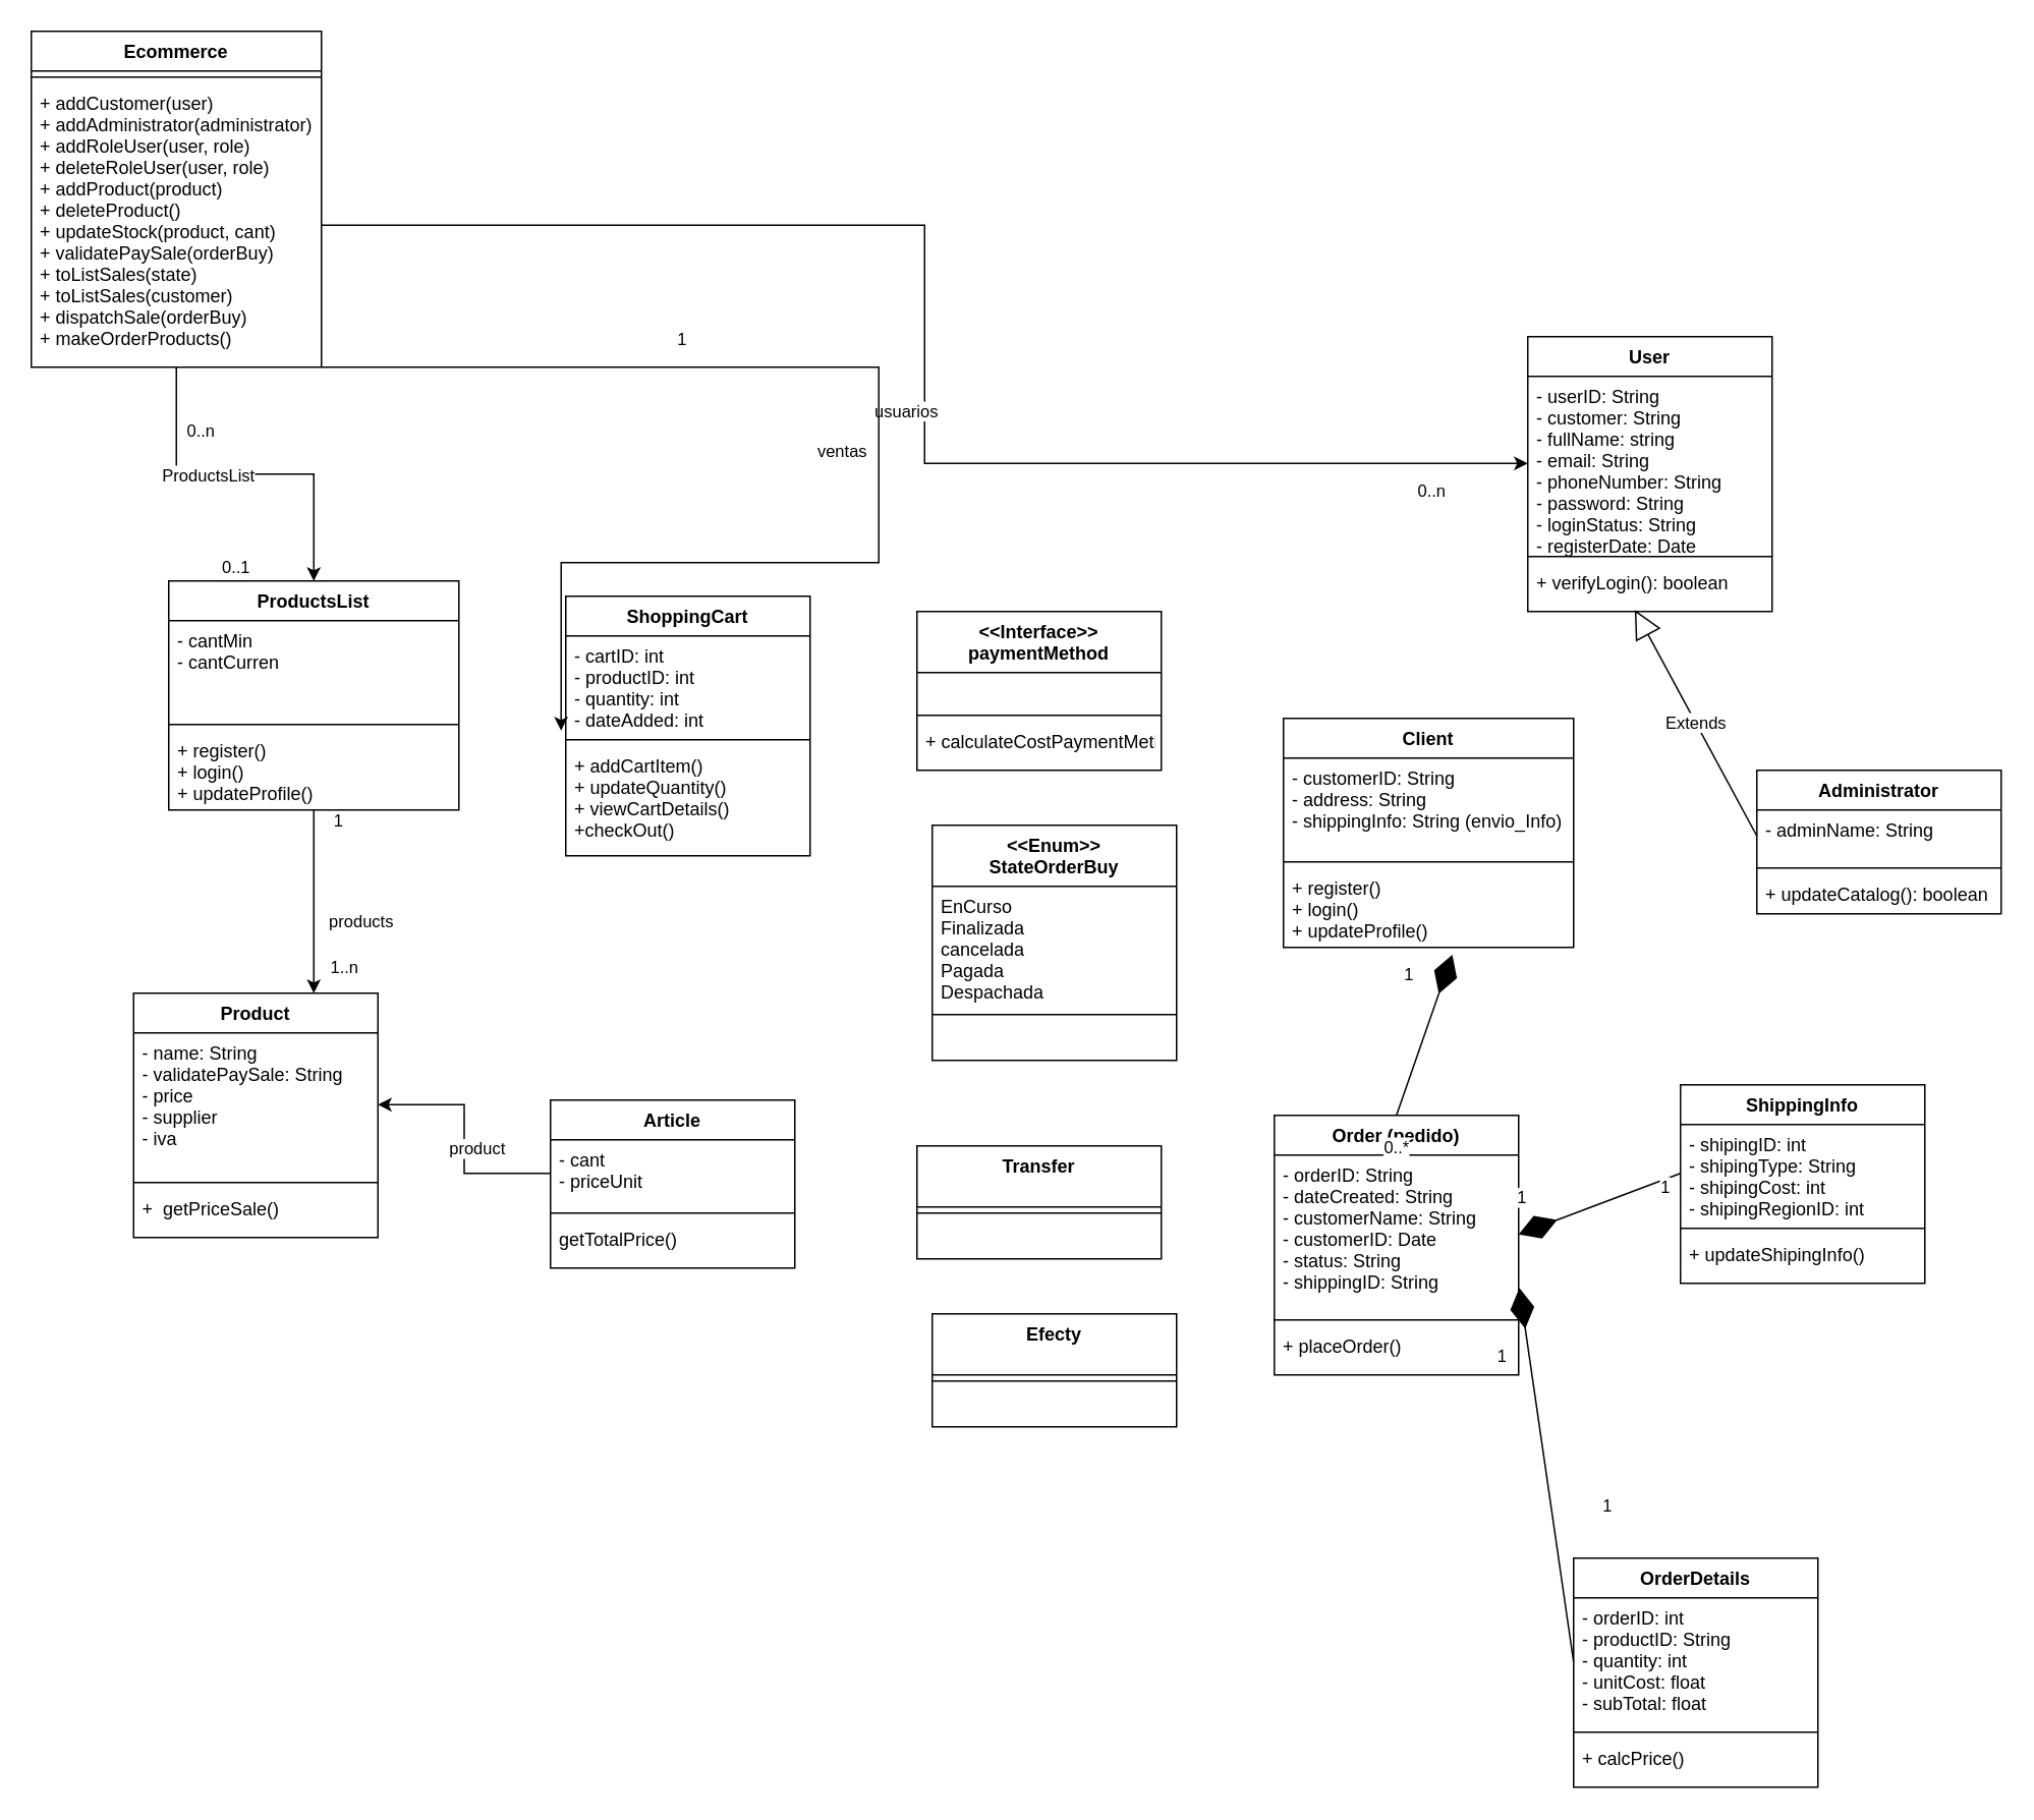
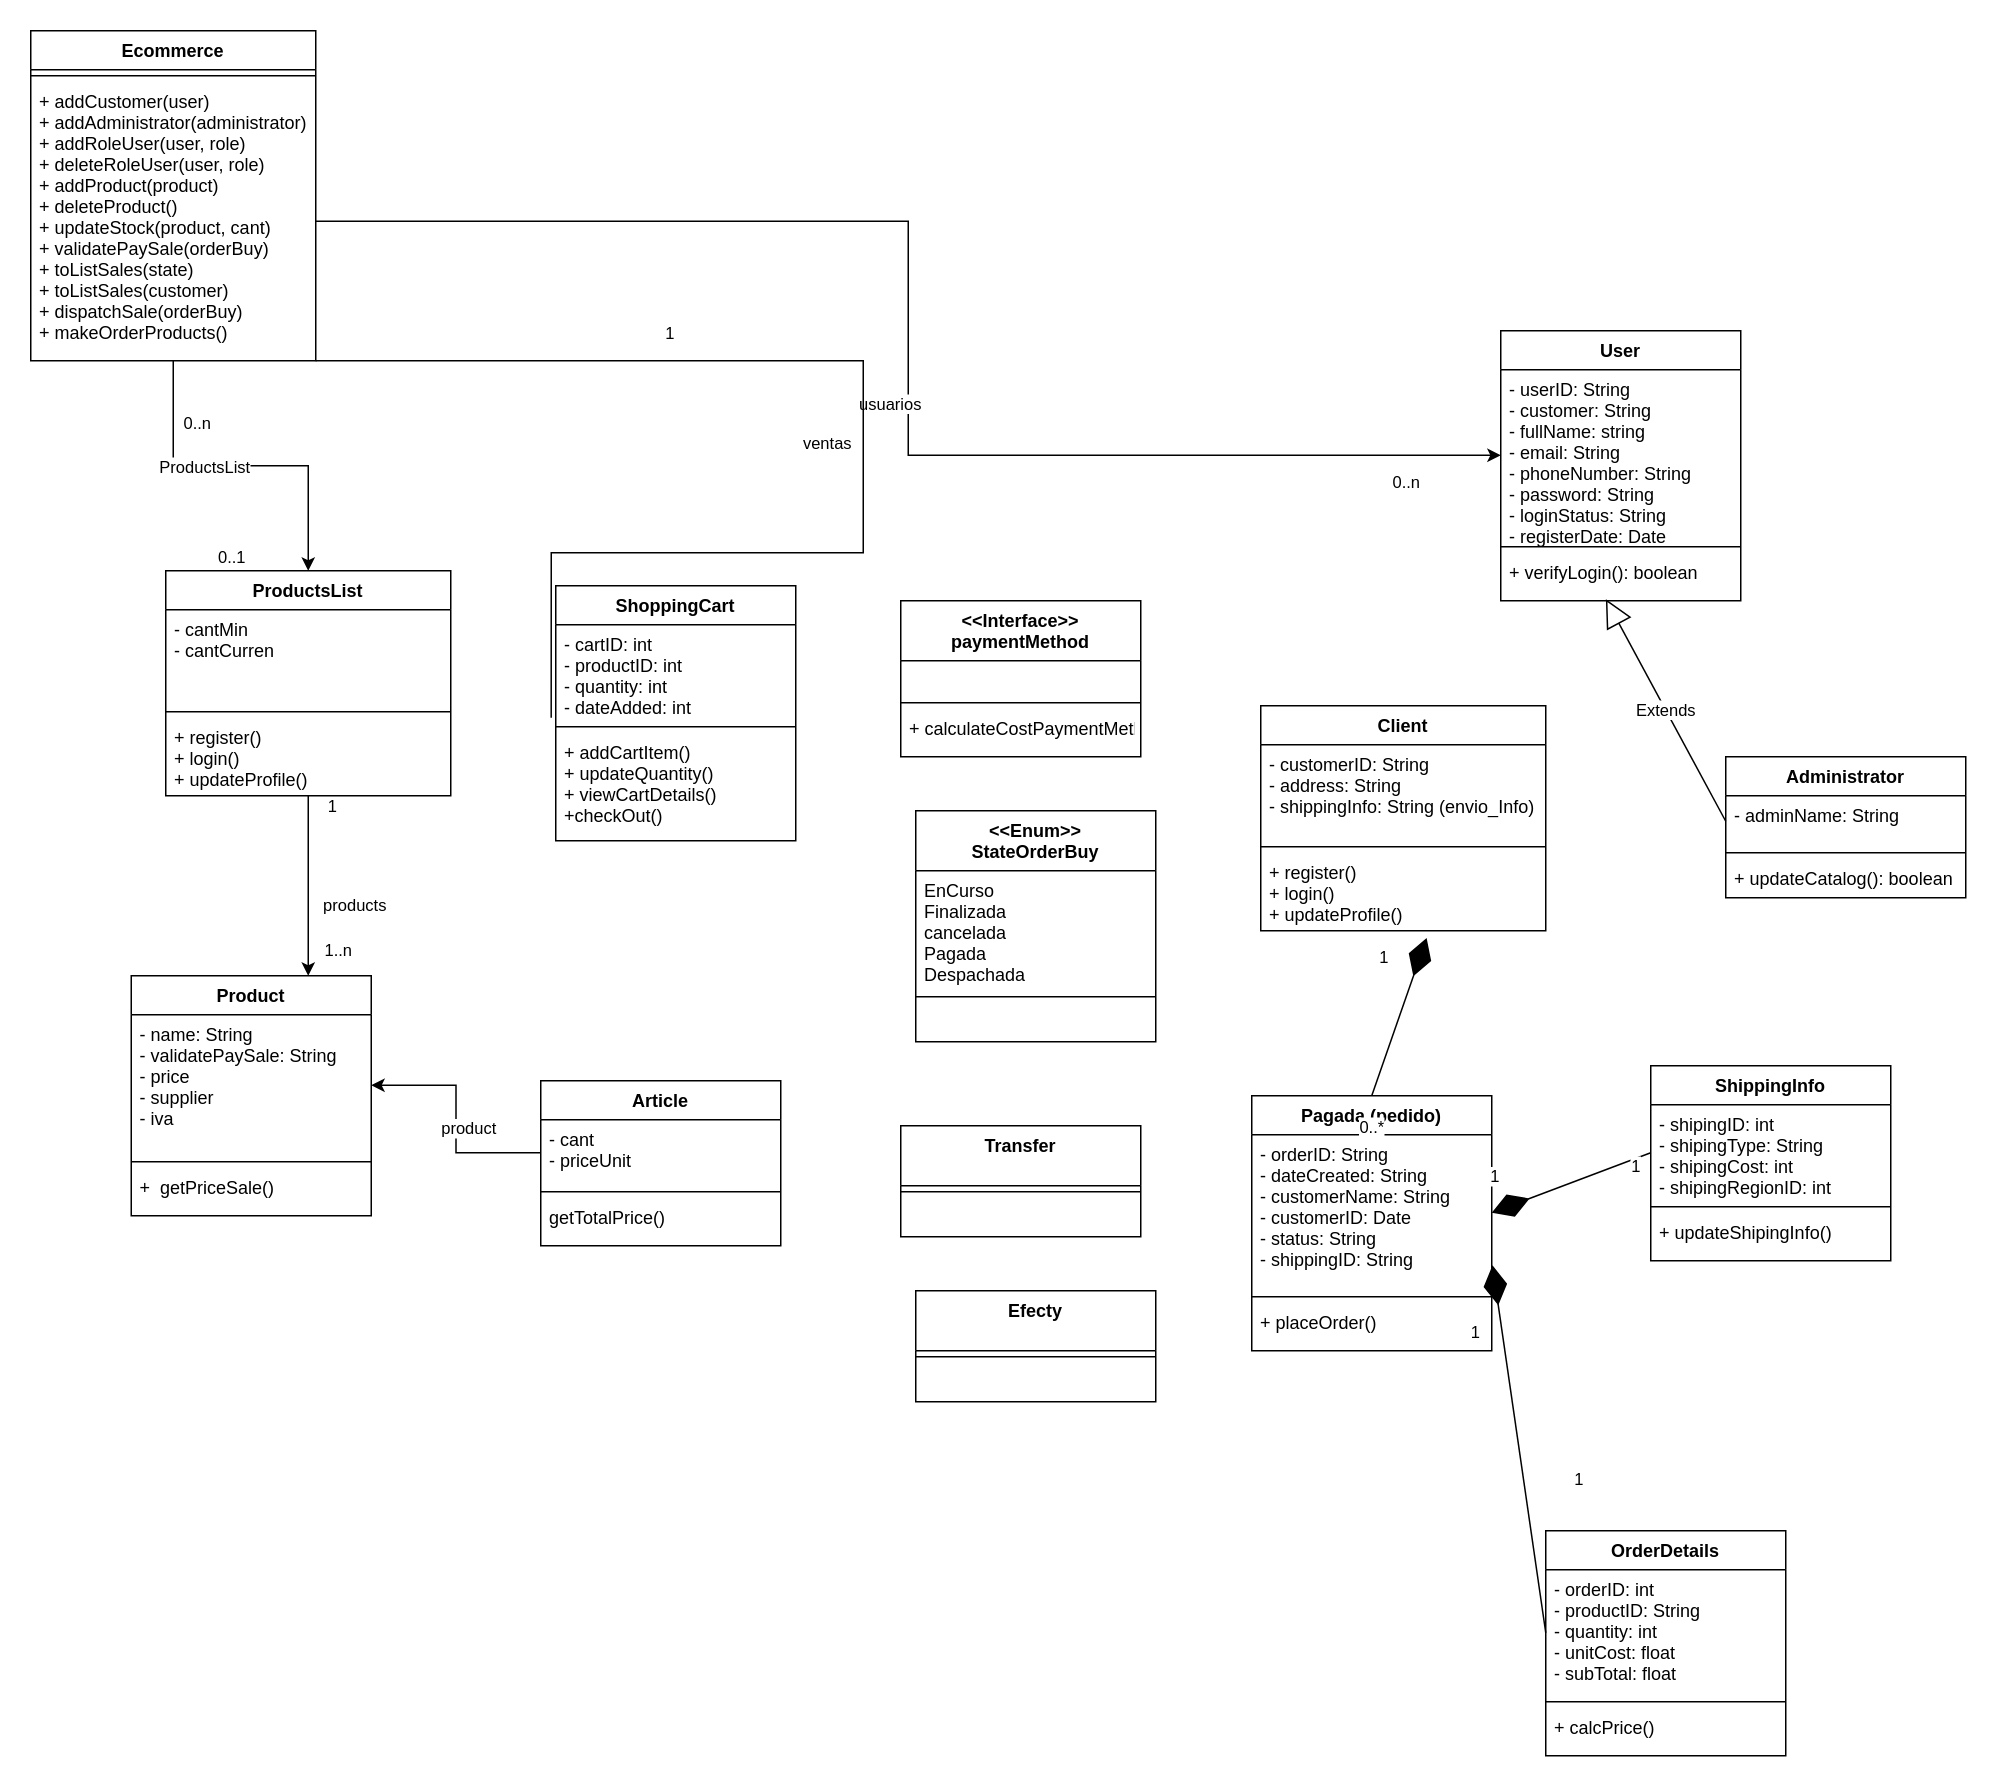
- <mxCell id="63" style="edgeStyle=orthogonalEdgeStyle;rounded=0;orthogonalLoop=1;jettySize=auto;html=1;entryX=-0.019;entryY=0.969;entryDx=0;entryDy=0;entryPerimeter=0;" parent="1" source="50" target="16" edge="1"><mxGeometry relative="1" as="geometry"><Array as="points"><mxPoint x="575" y="240" /><mxPoint x="575" y="368" /></Array></mxGeometry></mxCell>
+ <mxCell id="63" style="edgeStyle=orthogonalEdgeStyle;rounded=0;orthogonalLoop=1;jettySize=auto;html=1;entryX=-0.019;entryY=0.969;entryDx=0;entryDy=0;entryPerimeter=0;endArrow=none;" parent="1" source="50" target="16" edge="1"><mxGeometry relative="1" as="geometry"><Array as="points"><mxPoint x="575" y="240" /><mxPoint x="575" y="368" /></Array></mxGeometry></mxCell>
- <mxCell id="19" value="Order (pedido)" style="swimlane;fontStyle=1;align=center;verticalAlign=top;childLayout=stackLayout;horizontal=1;startSize=26;horizontalStack=0;resizeParent=1;resizeParentMax=0;resizeLast=0;collapsible=1;marginBottom=0;" parent="1" vertex="1"><mxGeometry x="834" y="730" width="160" height="170" as="geometry" /></mxCell>
+ <mxCell id="19" value="Pagada (pedido)" style="swimlane;fontStyle=1;align=center;verticalAlign=top;childLayout=stackLayout;horizontal=1;startSize=26;horizontalStack=0;resizeParent=1;resizeParentMax=0;resizeLast=0;collapsible=1;marginBottom=0;" parent="1" vertex="1"><mxGeometry x="834" y="730" width="160" height="170" as="geometry" /></mxCell>
